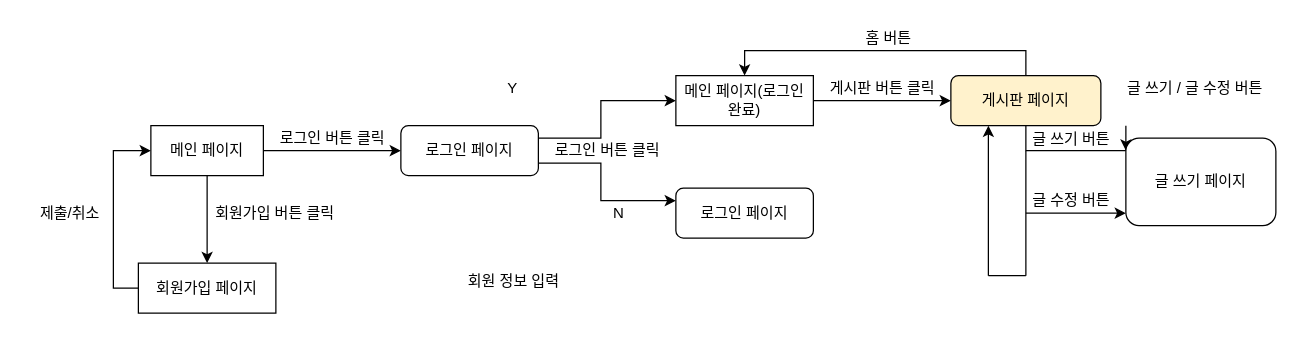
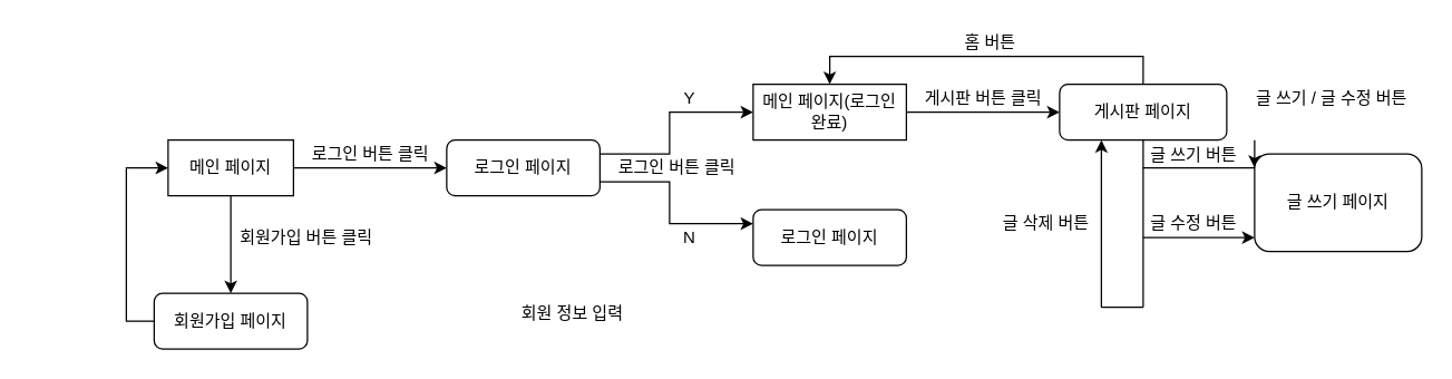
- <mxCell id="16" value="Y" style="text;html=1;align=center;verticalAlign=middle;resizable=0;points=[];autosize=1;strokeColor=none;fillColor=none;" parent="1" vertex="1"><mxGeometry x="399" y="60" width="20" height="20" as="geometry" /></mxCell>
+ <mxCell id="16" value="Y" style="text;html=1;align=center;verticalAlign=middle;resizable=0;points=[];autosize=1;strokeColor=none;fillColor=none;" parent="1" vertex="1"><mxGeometry x="484" y="60" width="20" height="20" as="geometry" /></mxCell>
- <mxCell id="23" value="게시판 페이지" style="whiteSpace=wrap;html=1;rounded=1;fillColor=#fff2cc;" vertex="1" parent="1"><mxGeometry x="760" y="60" width="120" height="40" as="geometry" /></mxCell>
+ <mxCell id="23" value="게시판 페이지" style="whiteSpace=wrap;html=1;rounded=1;" vertex="1" parent="1"><mxGeometry x="760" y="60" width="120" height="40" as="geometry" /></mxCell>
+ <mxCell id="32" value="글 삭제 버튼" style="text;html=1;align=center;verticalAlign=middle;resizable=0;points=[];autosize=1;strokeColor=none;fillColor=none;" vertex="1" parent="1"><mxGeometry x="710" y="150" width="80" height="20" as="geometry" /></mxCell>
- <mxCell id="19" value="제출/취소" style="text;html=1;align=center;verticalAlign=middle;resizable=0;points=[];autosize=1;strokeColor=none;fillColor=none;" vertex="1" parent="1"><mxGeometry x="20" y="160" width="70" height="20" as="geometry" /></mxCell>
- <mxCell id="9" value="회원가입 페이지" style="whiteSpace=wrap;html=1;rounded=0;" parent="1" vertex="1"><mxGeometry y="210" width="110" height="40" as="geometry" x="110" /></mxCell>
+ <mxCell id="9" value="회원가입 페이지" style="whiteSpace=wrap;html=1;rounded=1;" parent="1" vertex="1"><mxGeometry y="210" width="110" height="40" as="geometry" x="110" /></mxCell>
